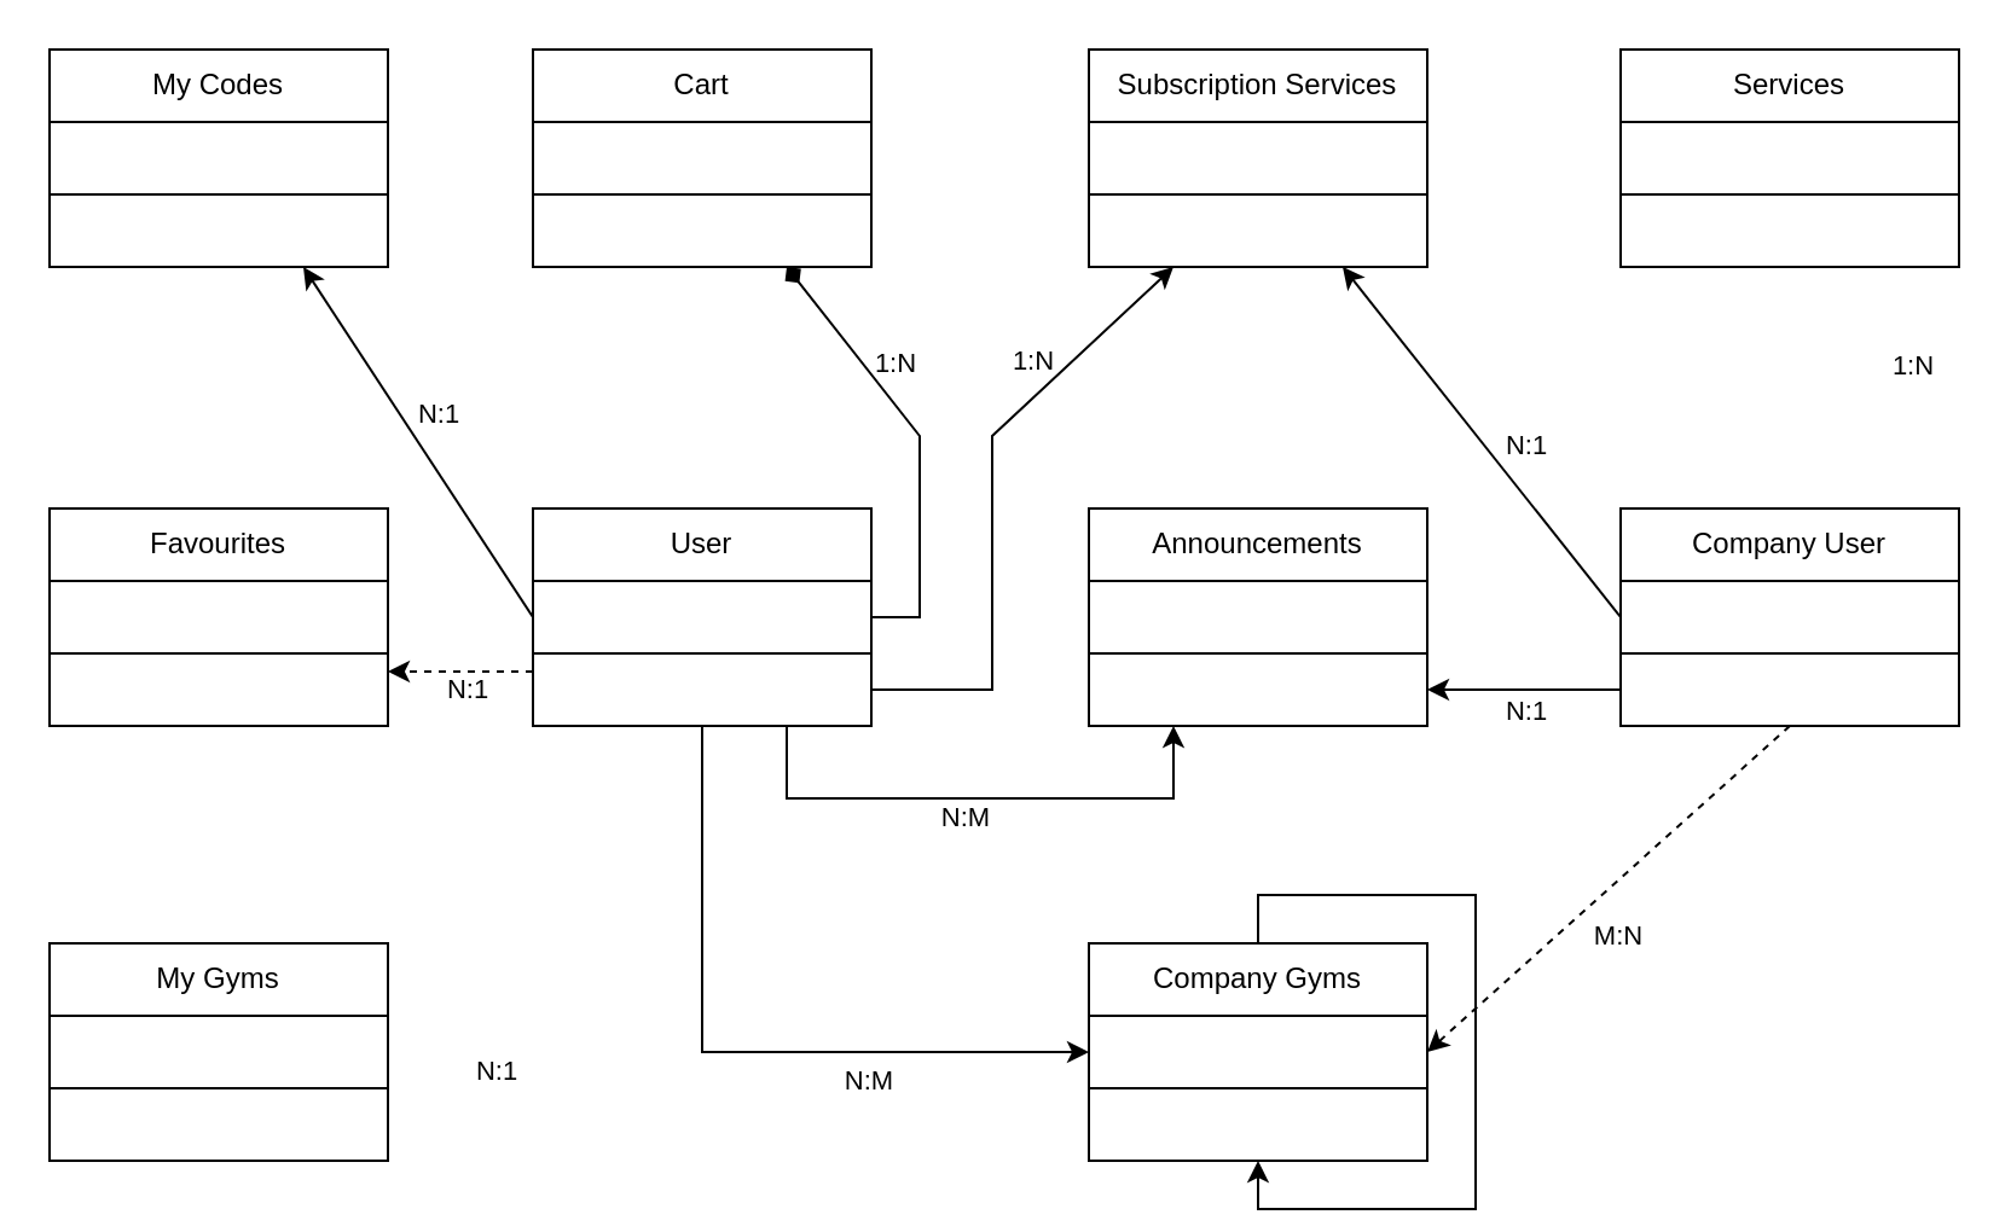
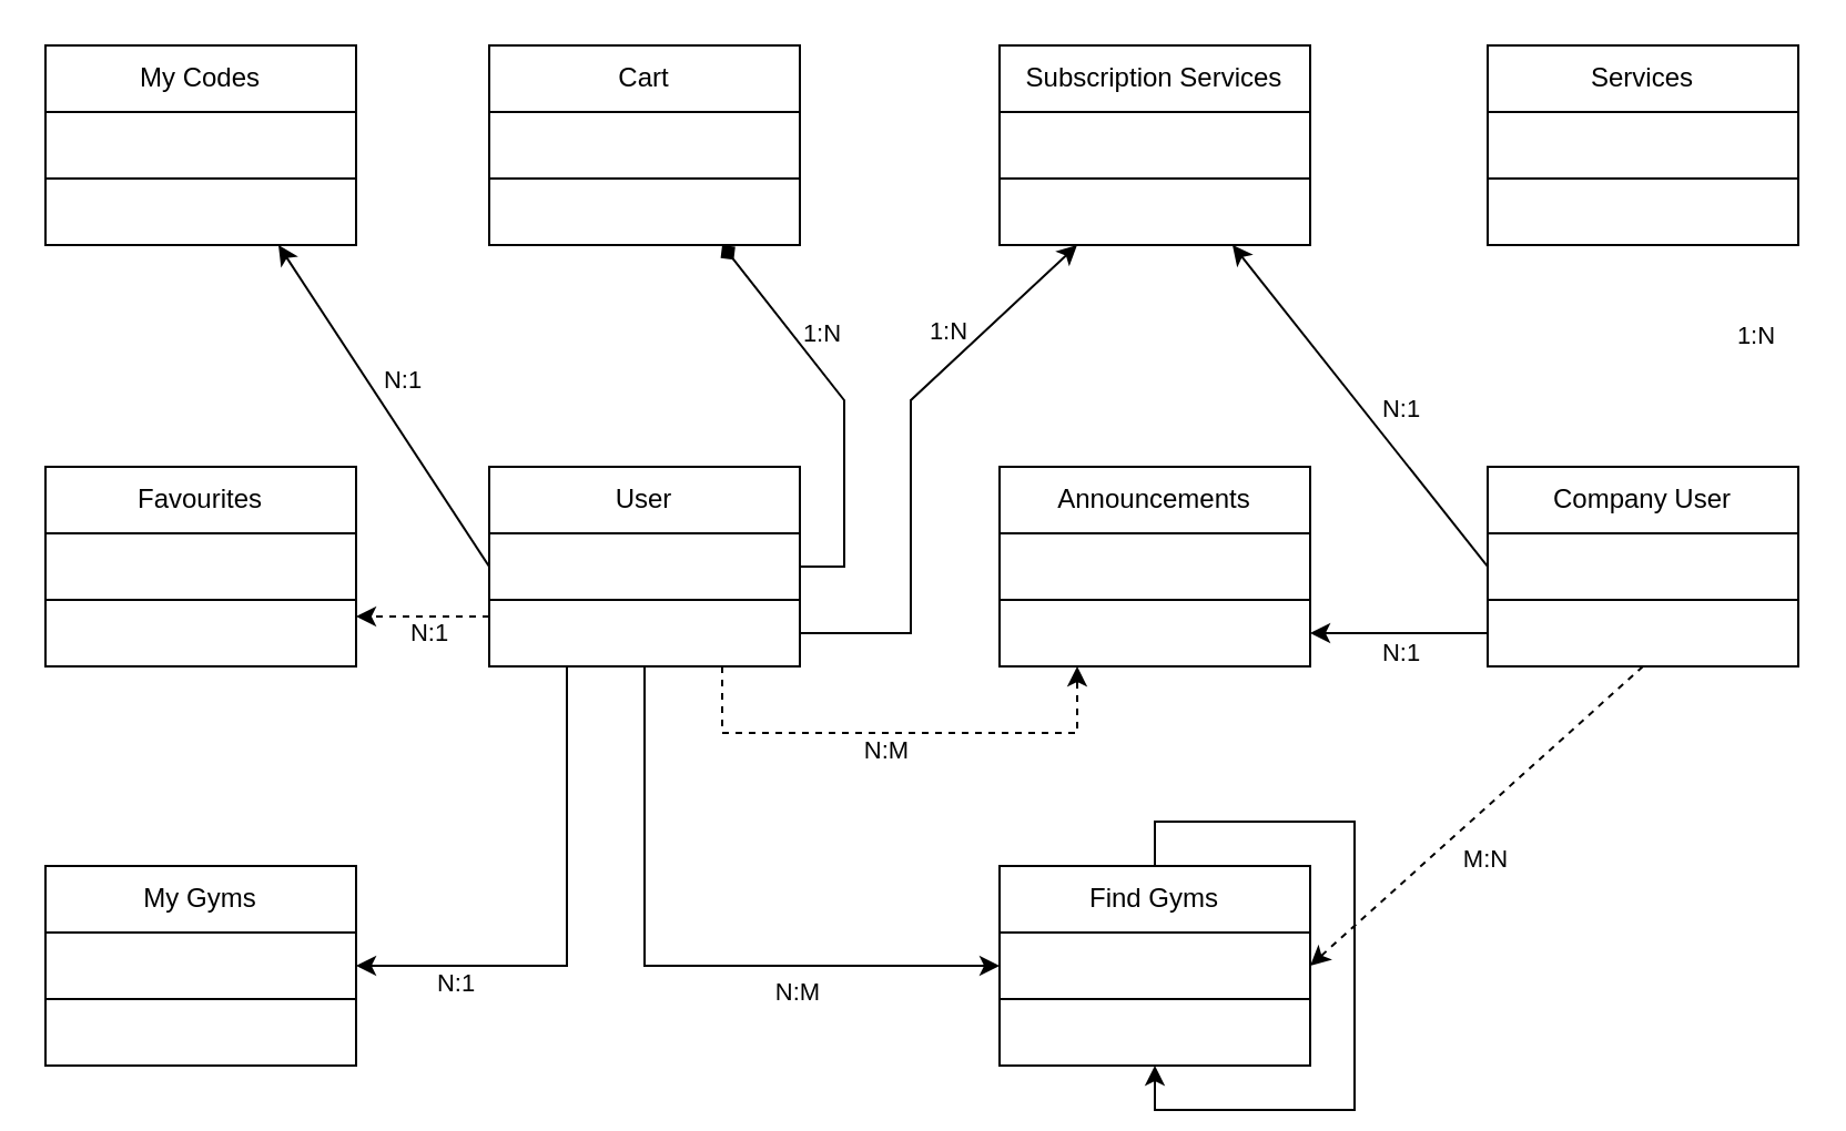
- <mxCell id="32" value="" style="endArrow=classic;html=1;rounded=0;strokeColor=light-dark(#000000,#000000);exitX=0.75;exitY=1;exitDx=0;exitDy=0;entryX=0.25;entryY=1;entryDx=0;entryDy=0;" parent="1" source="2" target="20" edge="1"><mxGeometry width="50" height="50" relative="1" as="geometry"><mxPoint x="320" y="370" as="sourcePoint" /><mxPoint x="410" y="330" as="targetPoint" /><Array as="points"><mxPoint x="325" y="330" /><mxPoint x="390" y="330" /><mxPoint x="485" y="330" /></Array></mxGeometry></mxCell>
+ <mxCell id="32" value="" style="endArrow=classic;html=1;rounded=0;strokeColor=light-dark(#000000,#000000);exitX=0.75;exitY=1;exitDx=0;exitDy=0;entryX=0.25;entryY=1;entryDx=0;entryDy=0;dashed=1;" parent="1" source="2" target="20" edge="1"><mxGeometry width="50" height="50" relative="1" as="geometry"><mxPoint x="320" y="370" as="sourcePoint" /><mxPoint x="410" y="330" as="targetPoint" /><Array as="points"><mxPoint x="325" y="330" /><mxPoint x="390" y="330" /><mxPoint x="485" y="330" /></Array></mxGeometry></mxCell>
- <mxCell id="17" value="Company Gyms" style="swimlane;fontStyle=0;childLayout=stackLayout;horizontal=1;startSize=30;horizontalStack=0;resizeParent=1;resizeParentMax=0;resizeLast=0;collapsible=1;marginBottom=0;whiteSpace=wrap;html=1;strokeColor=light-dark(#000000,#000000);fillColor=light-dark(#FFFFFF,#FFFFFF);fontColor=light-dark(#000000,#000000);" parent="1" vertex="1"><mxGeometry x="450" y="390" width="140" height="90" as="geometry" /></mxCell>
+ <mxCell id="17" value="Find Gyms" style="swimlane;fontStyle=0;childLayout=stackLayout;horizontal=1;startSize=30;horizontalStack=0;resizeParent=1;resizeParentMax=0;resizeLast=0;collapsible=1;marginBottom=0;whiteSpace=wrap;html=1;strokeColor=light-dark(#000000,#000000);fillColor=light-dark(#FFFFFF,#FFFFFF);fontColor=light-dark(#000000,#000000);" parent="1" vertex="1"><mxGeometry x="450" y="390" width="140" height="90" as="geometry" /></mxCell>
+ <mxCell id="40" value="" style="endArrow=classic;html=1;rounded=0;strokeColor=light-dark(#000000,#000000);entryX=1;entryY=0.5;entryDx=0;entryDy=0;exitX=0.25;exitY=1;exitDx=0;exitDy=0;" parent="1" source="2" target="14" edge="1"><mxGeometry width="50" height="50" relative="1" as="geometry"><mxPoint x="690" y="325" as="sourcePoint" /><mxPoint x="620" y="325" as="targetPoint" /><Array as="points"><mxPoint x="255" y="435" /></Array></mxGeometry></mxCell>
